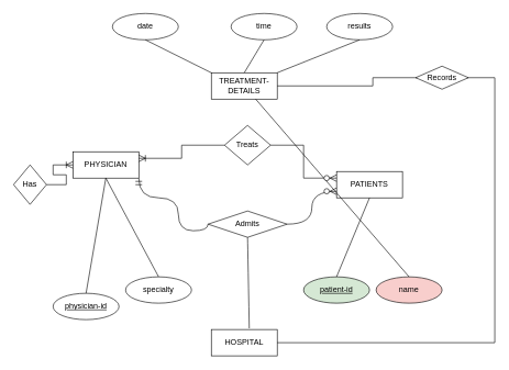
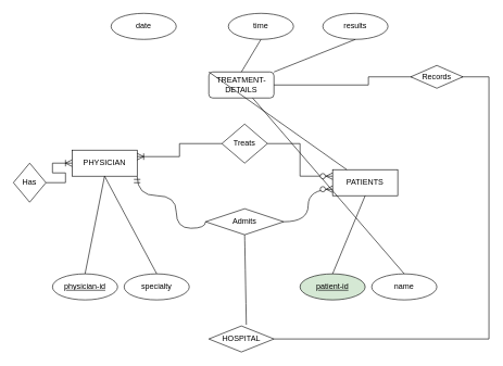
- <mxCell id="19" value="" style="endArrow=none;html=1;rounded=0;entryX=0.5;entryY=1;entryDx=0;entryDy=0;exitX=0;exitY=0;exitDx=0;exitDy=0;" parent="1" source="4" target="9" edge="1"><mxGeometry relative="1" as="geometry"><mxPoint x="330" y="100" as="sourcePoint" /><mxPoint x="310" y="60" as="targetPoint" /></mxGeometry></mxCell>
+ <mxCell id="19" value="" style="endArrow=none;html=1;rounded=0;exitX=0;exitY=0;exitDx=0;exitDy=0;" parent="1" source="4" target="2" edge="1"><mxGeometry relative="1" as="geometry"><mxPoint x="330" y="100" as="sourcePoint" /><mxPoint x="310" y="60" as="targetPoint" /></mxGeometry></mxCell>
- <mxCell id="4" value="TREATMENT-DETAILS" style="whiteSpace=wrap;html=1;align=center;" parent="1" vertex="1"><mxGeometry x="320" y="110" width="100" height="40" as="geometry" /></mxCell>
+ <mxCell id="4" value="TREATMENT-DETAILS" style="whiteSpace=wrap;html=1;align=center;rounded=1;" parent="1" vertex="1"><mxGeometry x="320" y="110" width="100" height="40" as="geometry" /></mxCell>
- <mxCell id="6" value="name" style="ellipse;whiteSpace=wrap;html=1;align=center;fillColor=#f8cecc;" parent="1" vertex="1"><mxGeometry x="570" y="420" width="100" height="40" as="geometry" /></mxCell>
+ <mxCell id="6" value="name" style="ellipse;whiteSpace=wrap;html=1;align=center;" parent="1" vertex="1"><mxGeometry x="570" y="420" width="100" height="40" as="geometry" /></mxCell>
- <mxCell id="7" value="physician-id" style="ellipse;whiteSpace=wrap;html=1;align=center;fontStyle=4;" parent="1" vertex="1"><mxGeometry x="80" y="445" width="100" height="40" as="geometry" /></mxCell>
+ <mxCell id="7" value="physician-id" style="ellipse;whiteSpace=wrap;html=1;align=center;fontStyle=4;" parent="1" vertex="1"><mxGeometry x="80" y="420" width="100" height="40" as="geometry" /></mxCell>
- <mxCell id="22" value="HOSPITAL" style="whiteSpace=wrap;html=1;align=center;" vertex="1" parent="1"><mxGeometry x="320" y="500" width="100" height="40" as="geometry" /></mxCell>
+ <mxCell id="22" value="HOSPITAL" style="rhombus;whiteSpace=wrap;html=1;align=center;" vertex="1" parent="1"><mxGeometry x="320" y="500" width="100" height="40" as="geometry" /></mxCell>
